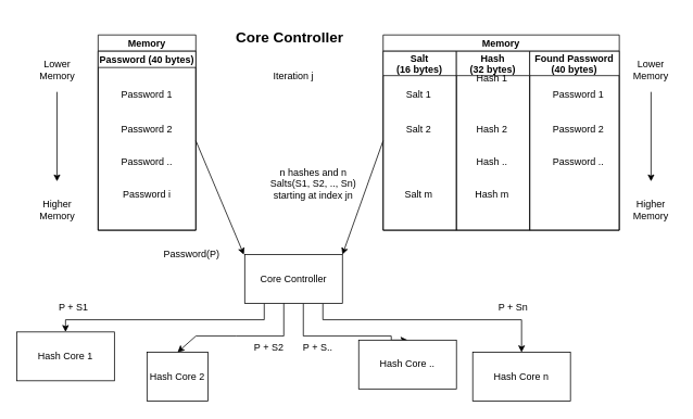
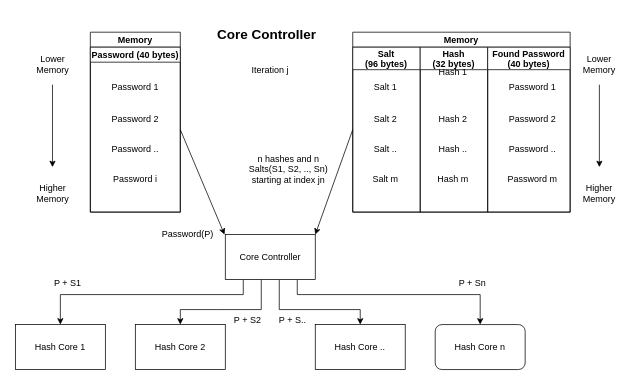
- <mxCell id="13" value="Salt&#10;(16 bytes)" style="swimlane;startSize=30;" parent="12" vertex="1"><mxGeometry y="20" width="90" height="220" as="geometry" /></mxCell>
+ <mxCell id="13" value="Salt&#10;(96 bytes)" style="swimlane;startSize=30;" parent="12" vertex="1"><mxGeometry y="20" width="90" height="220" as="geometry" /></mxCell>
+ <mxCell id="15" value="Salt .." style="text;align=center;verticalAlign=middle;resizable=0;points=[];autosize=1;strokeColor=none;fillColor=none;" parent="13" vertex="1"><mxGeometry x="19" y="120" width="50" height="30" as="geometry" /></mxCell>
+ <mxCell id="27" value="Password m" style="text;align=center;verticalAlign=middle;resizable=0;points=[];autosize=1;strokeColor=none;fillColor=none;" parent="23" vertex="1"><mxGeometry x="15" y="160" width="90" height="30" as="geometry" /></mxCell>
- <mxCell id="11" value="Password(P)" style="text;strokeColor=none;fillColor=none;align=center;verticalAlign=middle;whiteSpace=wrap;rounded=0;" parent="1" vertex="1"><mxGeometry x="205" y="297" width="60" height="30" as="geometry" /></mxCell>
+ <mxCell id="11" value="Password(P)" style="text;strokeColor=none;fillColor=none;align=center;verticalAlign=middle;whiteSpace=wrap;rounded=0;" parent="1" vertex="1"><mxGeometry x="220" y="297" width="60" height="30" as="geometry" /></mxCell>
- <mxCell id="6" value="Hash Core 1" style="rounded=0;whiteSpace=wrap;" parent="1" vertex="1"><mxGeometry x="20" y="407" width="120" height="60" as="geometry" /></mxCell>
+ <mxCell id="6" value="Hash Core 1" style="rounded=0;whiteSpace=wrap;" parent="1" vertex="1"><mxGeometry x="20" y="432" width="120" height="60" as="geometry" /></mxCell>
- <mxCell id="8" value="Hash Core .." style="rounded=0;whiteSpace=wrap;" parent="1" vertex="1"><mxGeometry x="440" y="417" width="120" height="60" as="geometry" /></mxCell>
+ <mxCell id="8" value="Hash Core .." style="rounded=0;whiteSpace=wrap;" parent="1" vertex="1"><mxGeometry x="420" y="432" width="120" height="60" as="geometry" /></mxCell>
- <mxCell id="7" value="Hash Core 2" style="rounded=0;whiteSpace=wrap;" parent="1" vertex="1"><mxGeometry x="180" y="432" width="75" height="60" as="geometry" /></mxCell>
+ <mxCell id="7" value="Hash Core 2" style="rounded=0;whiteSpace=wrap;" parent="1" vertex="1"><mxGeometry x="180" y="432" width="120" height="60" as="geometry" /></mxCell>
- <mxCell id="9" value="Hash Core n" style="rounded=0;whiteSpace=wrap;" parent="1" vertex="1"><mxGeometry x="580" y="432" width="120" height="60" as="geometry" /></mxCell>
+ <mxCell id="9" value="Hash Core n" style="whiteSpace=wrap;rounded=1;" parent="1" vertex="1"><mxGeometry x="580" y="432" width="120" height="60" as="geometry" /></mxCell>
